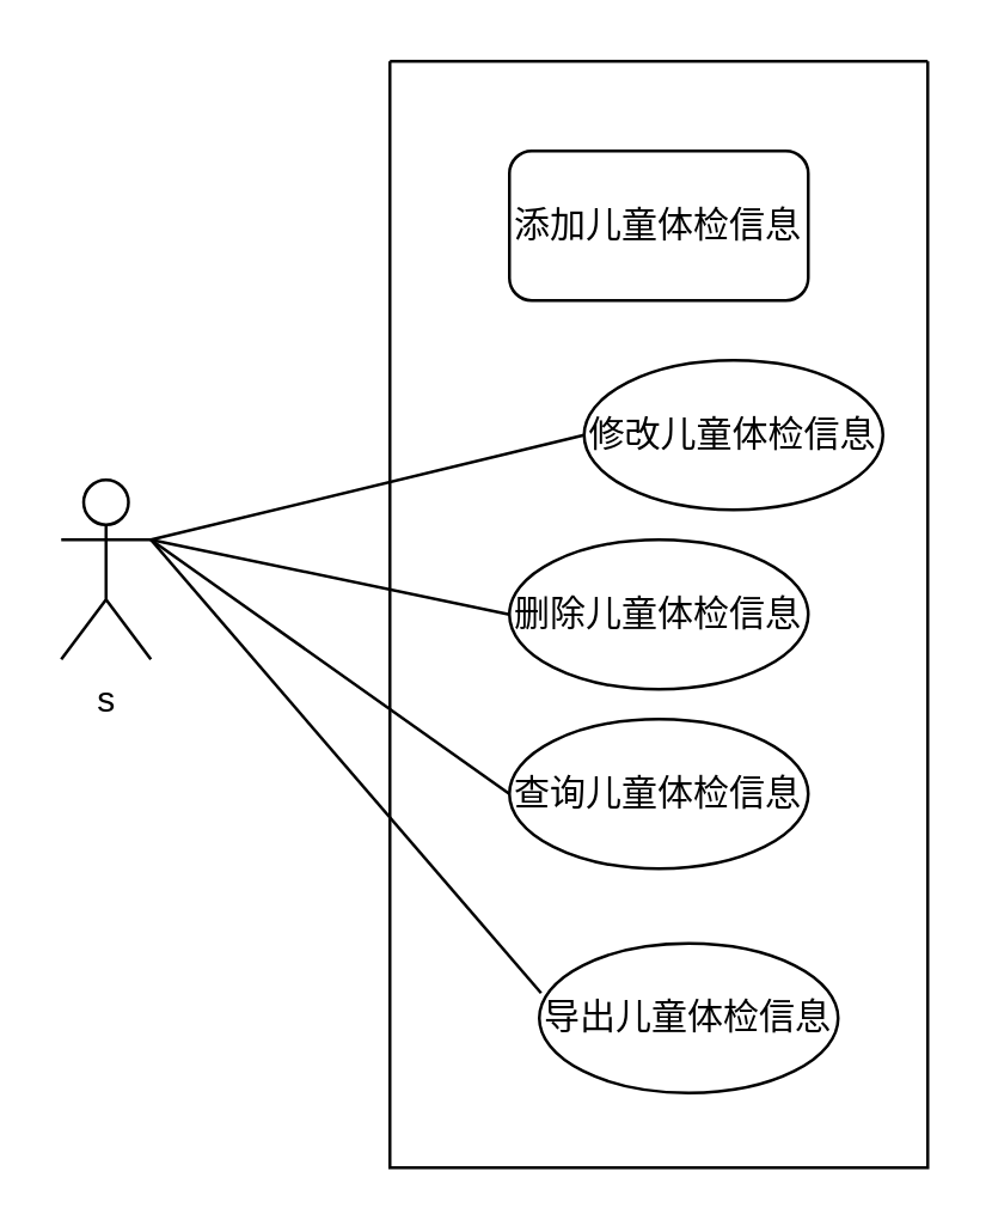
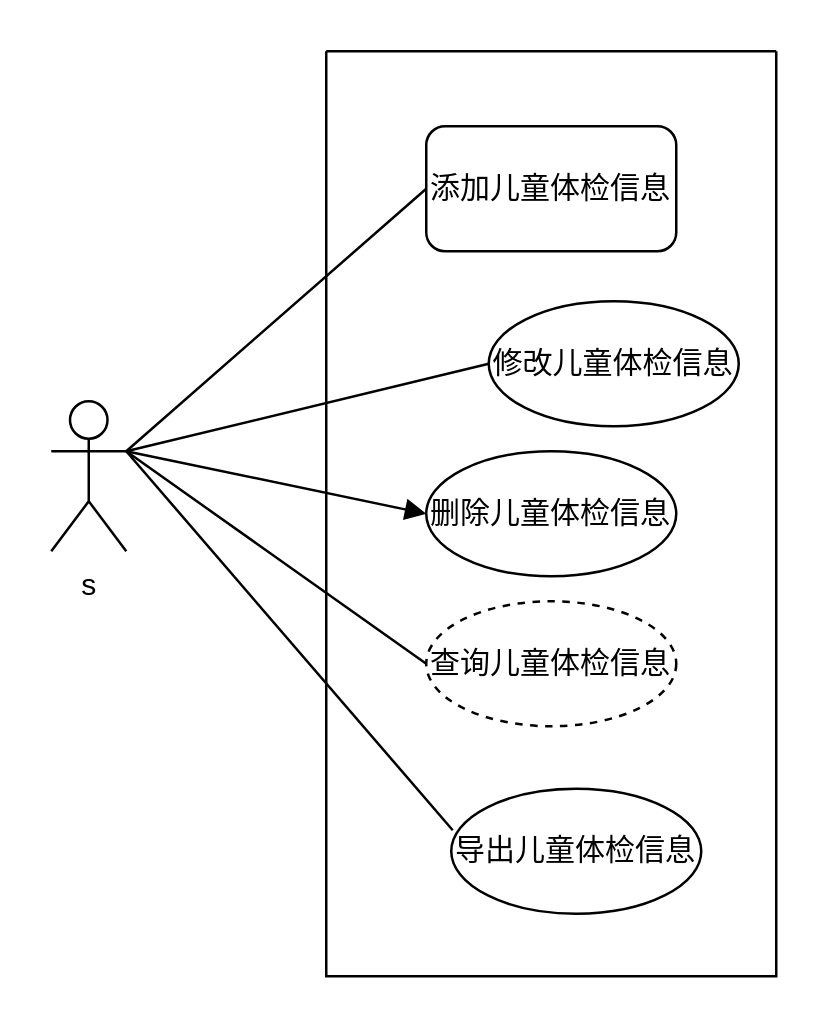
+ <mxCell id="13" value="" style="endArrow=none;html=1;rounded=0;entryX=0;entryY=0.5;entryDx=0;entryDy=0;exitX=1;exitY=0.333;exitDx=0;exitDy=0;exitPerimeter=0;" parent="1" source="2" target="3" edge="1"><mxGeometry width="50" height="50" relative="1" as="geometry"><mxPoint x="0" y="150" as="sourcePoint" /><mxPoint x="50" y="100" as="targetPoint" /></mxGeometry></mxCell>
- <mxCell id="11" value="" style="endArrow=none;html=1;rounded=0;entryX=0;entryY=0.5;entryDx=0;entryDy=0;exitX=1;exitY=0.333;exitDx=0;exitDy=0;exitPerimeter=0;" parent="1" source="2" target="5" edge="1"><mxGeometry width="50" height="50" relative="1" as="geometry"><mxPoint x="-20" y="130" as="sourcePoint" /><mxPoint x="30" y="80" as="targetPoint" /></mxGeometry></mxCell>
+ <mxCell id="11" value="" style="endArrow=block;html=1;rounded=0;entryX=0;entryY=0.5;entryDx=0;entryDy=0;exitX=1;exitY=0.333;exitDx=0;exitDy=0;exitPerimeter=0;" parent="1" source="2" target="5" edge="1"><mxGeometry width="50" height="50" relative="1" as="geometry"><mxPoint x="-20" y="130" as="sourcePoint" /><mxPoint x="30" y="80" as="targetPoint" /></mxGeometry></mxCell>
- <mxCell id="6" value="查询儿童体检信息" style="ellipse;whiteSpace=wrap;html=1;" parent="1" vertex="1"><mxGeometry x="170" y="240" width="100" height="50" as="geometry" /></mxCell>
+ <mxCell id="6" value="查询儿童体检信息" style="ellipse;whiteSpace=wrap;html=1;dashed=1;" parent="1" vertex="1"><mxGeometry x="170" y="240" width="100" height="50" as="geometry" /></mxCell>
